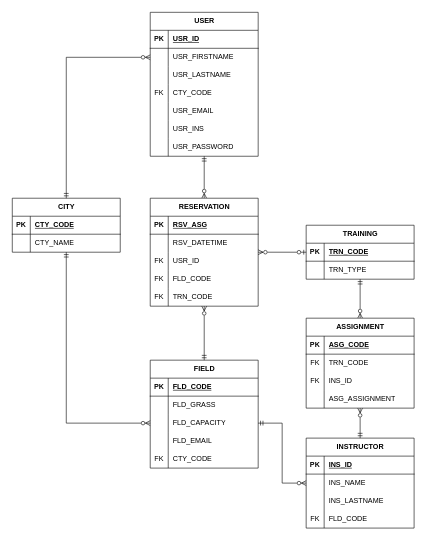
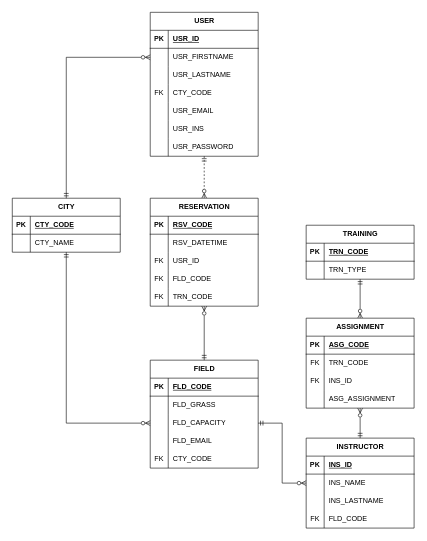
- <mxCell id="2" style="edgeStyle=orthogonalEdgeStyle;rounded=0;orthogonalLoop=1;jettySize=auto;html=1;entryX=0.5;entryY=0;entryDx=0;entryDy=0;startArrow=ERmandOne;startFill=0;endArrow=ERzeroToMany;endFill=0;" edge="1" parent="1" source="3" target="43"><mxGeometry relative="1" as="geometry" /></mxCell>
+ <mxCell id="2" style="edgeStyle=orthogonalEdgeStyle;rounded=0;orthogonalLoop=1;jettySize=auto;html=1;entryX=0.5;entryY=0;entryDx=0;entryDy=0;startArrow=ERmandOne;startFill=0;endArrow=ERzeroToMany;endFill=0;dashed=1;" edge="1" parent="1" source="3" target="43"><mxGeometry relative="1" as="geometry" /></mxCell>
- <mxCell id="46" value="RSV_ASG" style="shape=partialRectangle;connectable=0;fillColor=none;top=0;left=0;bottom=0;right=0;align=left;spacingLeft=6;fontStyle=5;overflow=hidden;whiteSpace=wrap;html=1;" vertex="1" parent="44"><mxGeometry x="30" width="150" height="30" as="geometry"><mxRectangle width="150" height="30" as="alternateBounds" /></mxGeometry></mxCell>
+ <mxCell id="46" value="RSV_CODE" style="shape=partialRectangle;connectable=0;fillColor=none;top=0;left=0;bottom=0;right=0;align=left;spacingLeft=6;fontStyle=5;overflow=hidden;whiteSpace=wrap;html=1;" vertex="1" parent="44"><mxGeometry x="30" width="150" height="30" as="geometry"><mxRectangle width="150" height="30" as="alternateBounds" /></mxGeometry></mxCell>
- <mxCell id="42" style="edgeStyle=orthogonalEdgeStyle;rounded=0;orthogonalLoop=1;jettySize=auto;html=1;startArrow=ERzeroToMany;startFill=0;endArrow=ERzeroToOne;endFill=0;" edge="1" parent="1" source="43" target="60"><mxGeometry relative="1" as="geometry" /></mxCell>
